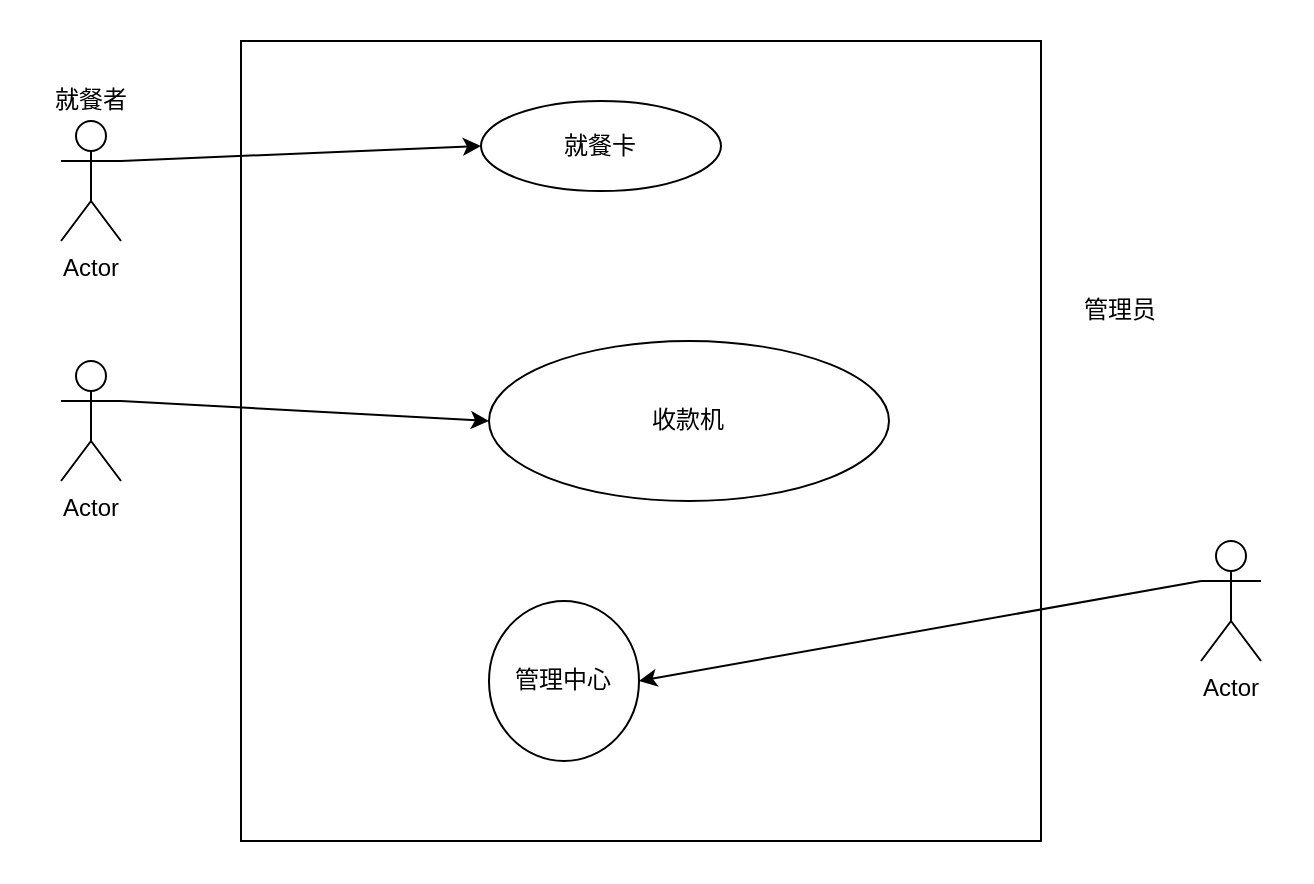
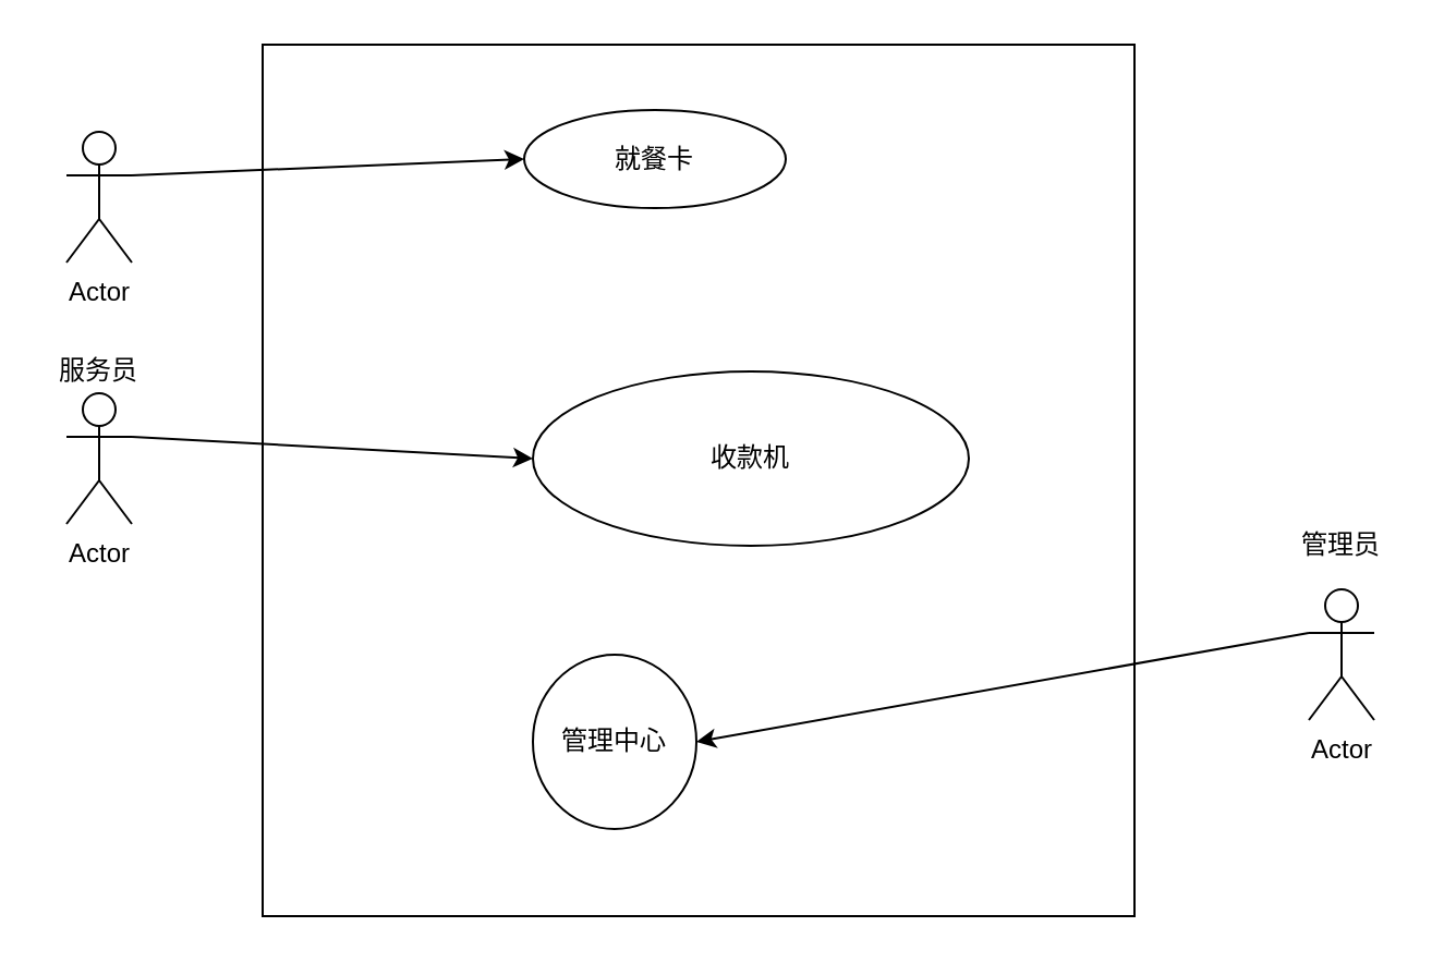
- <mxCell id="9" value="就餐者" style="text;html=1;align=center;verticalAlign=middle;resizable=0;points=[];autosize=1;" vertex="1" parent="1"><mxGeometry x="20" y="40" width="50" height="20" as="geometry" /></mxCell>
- <mxCell id="13" value="管理员" style="text;html=1;strokeColor=none;fillColor=none;align=center;verticalAlign=middle;whiteSpace=wrap;rounded=0;" vertex="1" parent="1"><mxGeometry x="540" y="145" width="40" height="20" as="geometry" /></mxCell>
+ <mxCell id="13" value="管理员" style="text;html=1;strokeColor=none;fillColor=none;align=center;verticalAlign=middle;whiteSpace=wrap;rounded=0;" vertex="1" parent="1"><mxGeometry x="595" y="240" width="40" height="20" as="geometry" /></mxCell>
+ <mxCell id="11" value="服务员" style="text;html=1;strokeColor=none;fillColor=none;align=center;verticalAlign=middle;whiteSpace=wrap;rounded=0;" vertex="1" parent="1"><mxGeometry x="25" y="160" width="40" height="20" as="geometry" /></mxCell>
